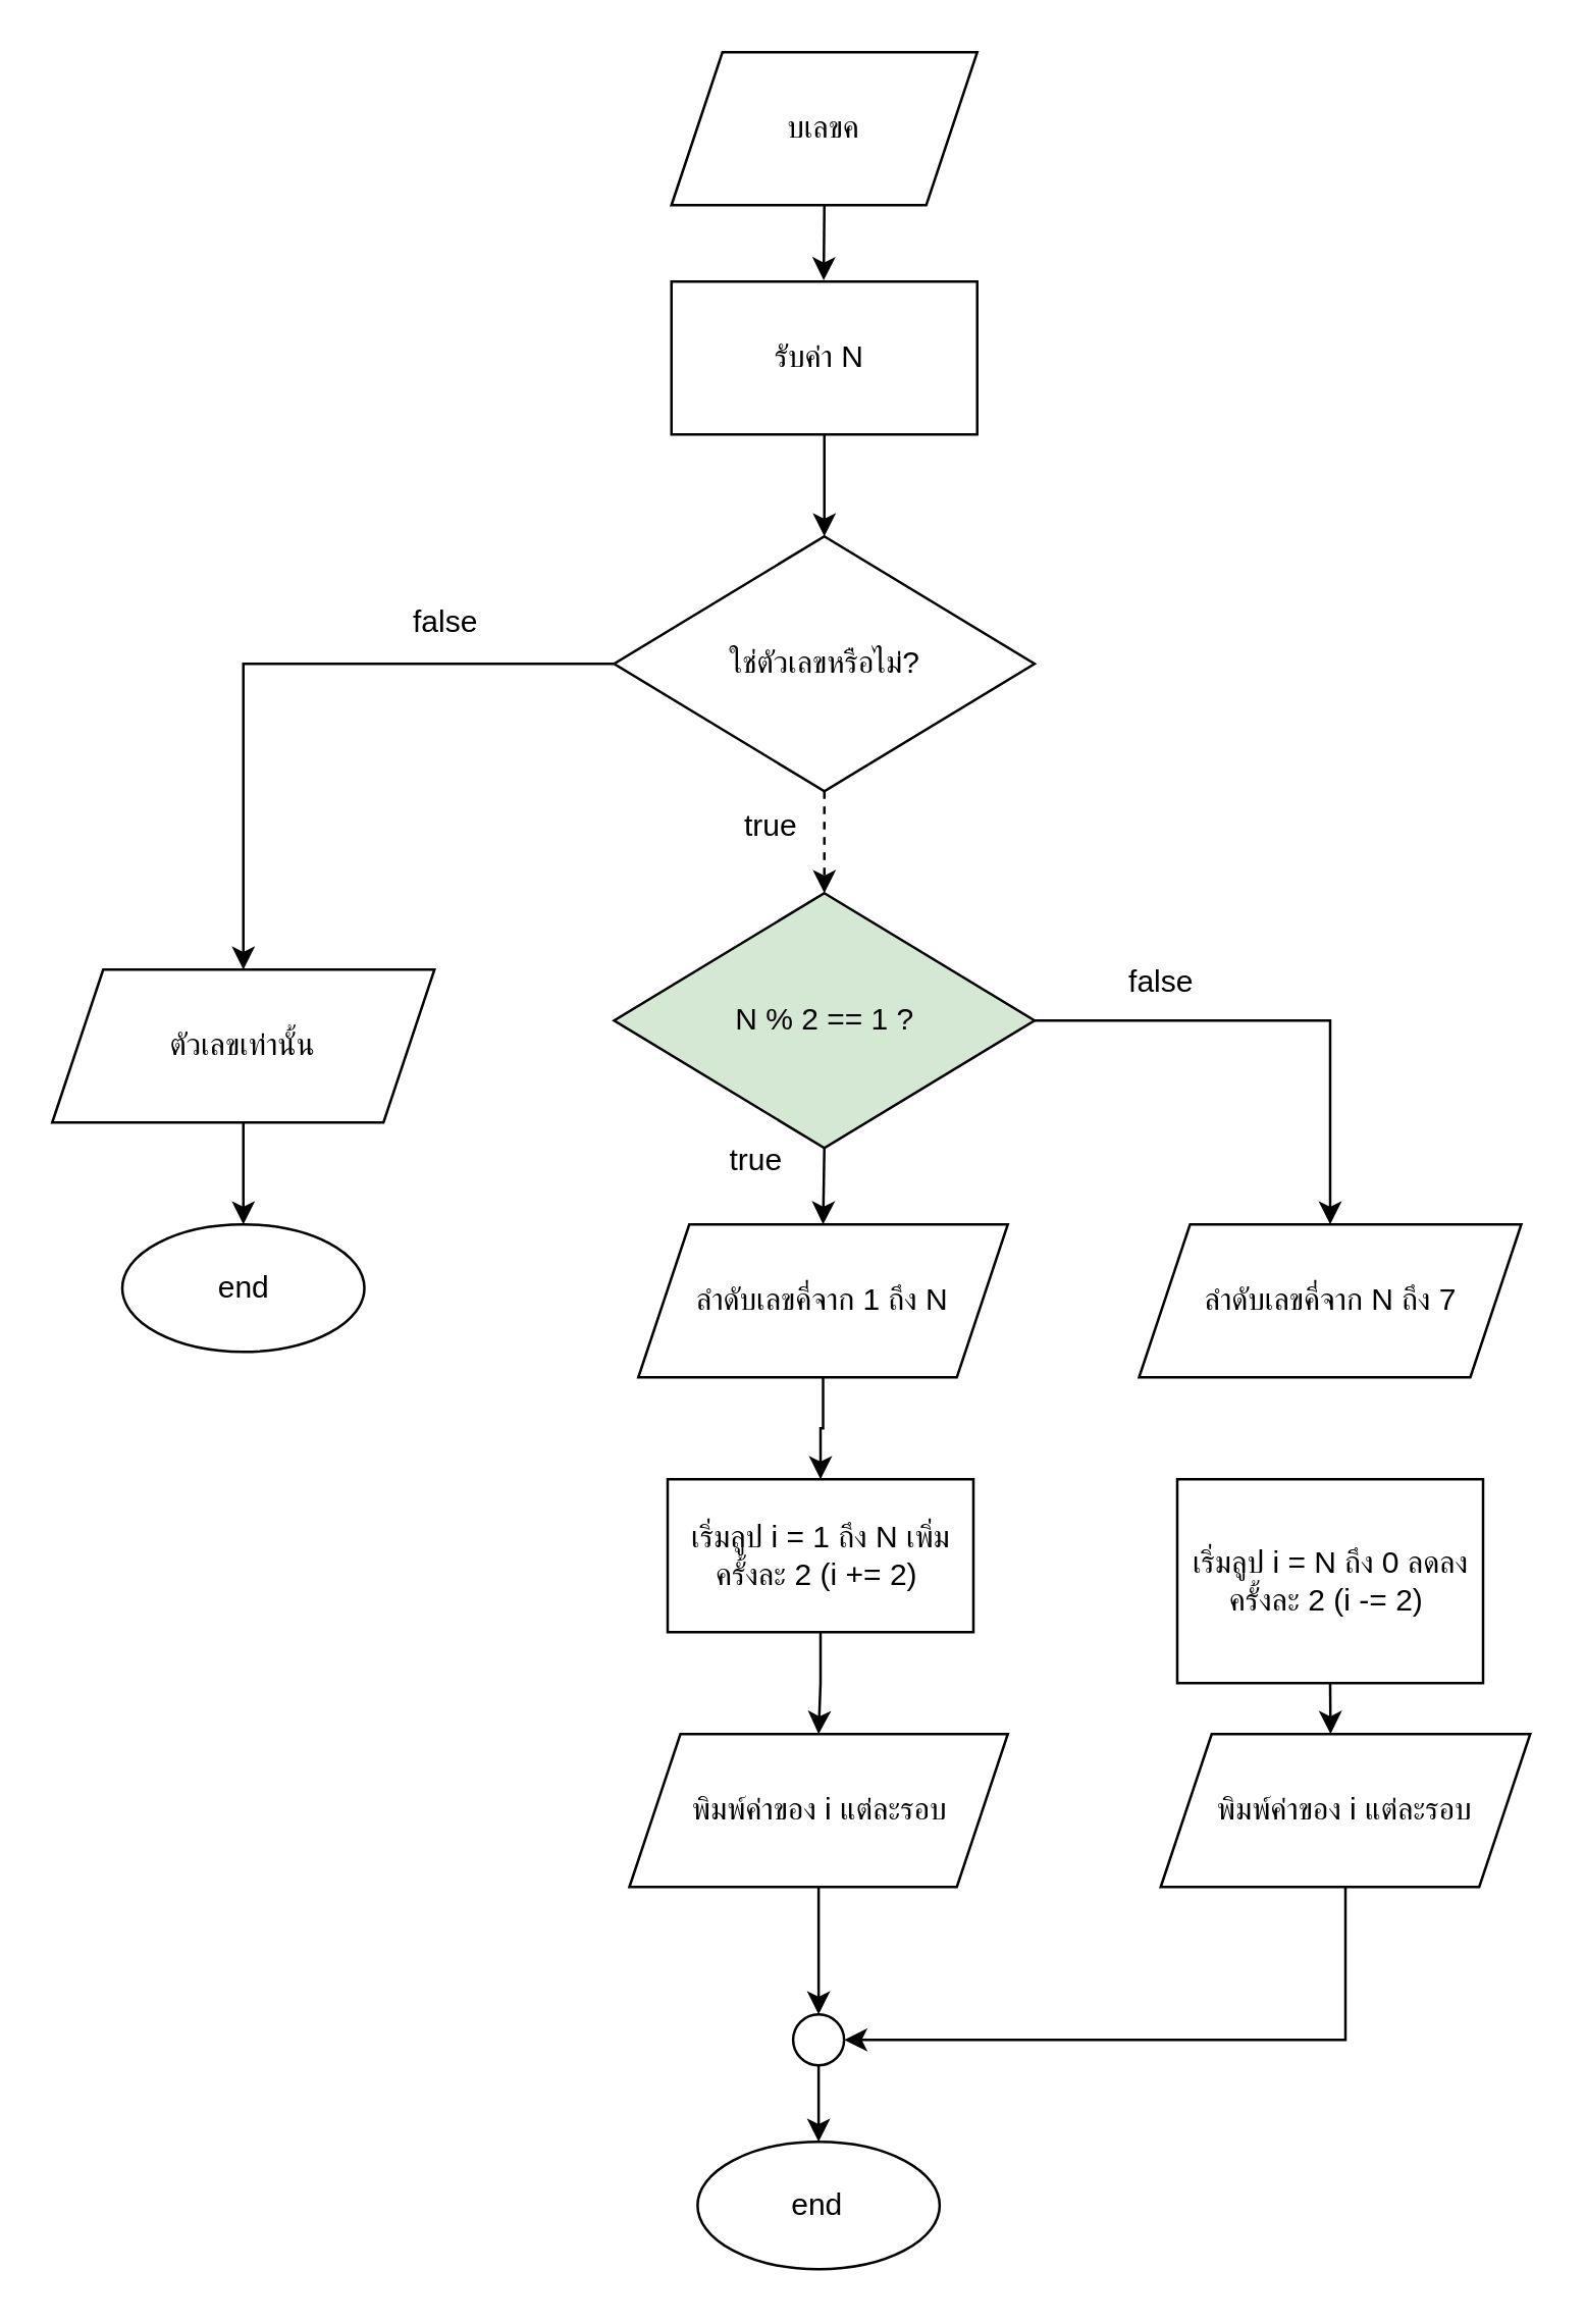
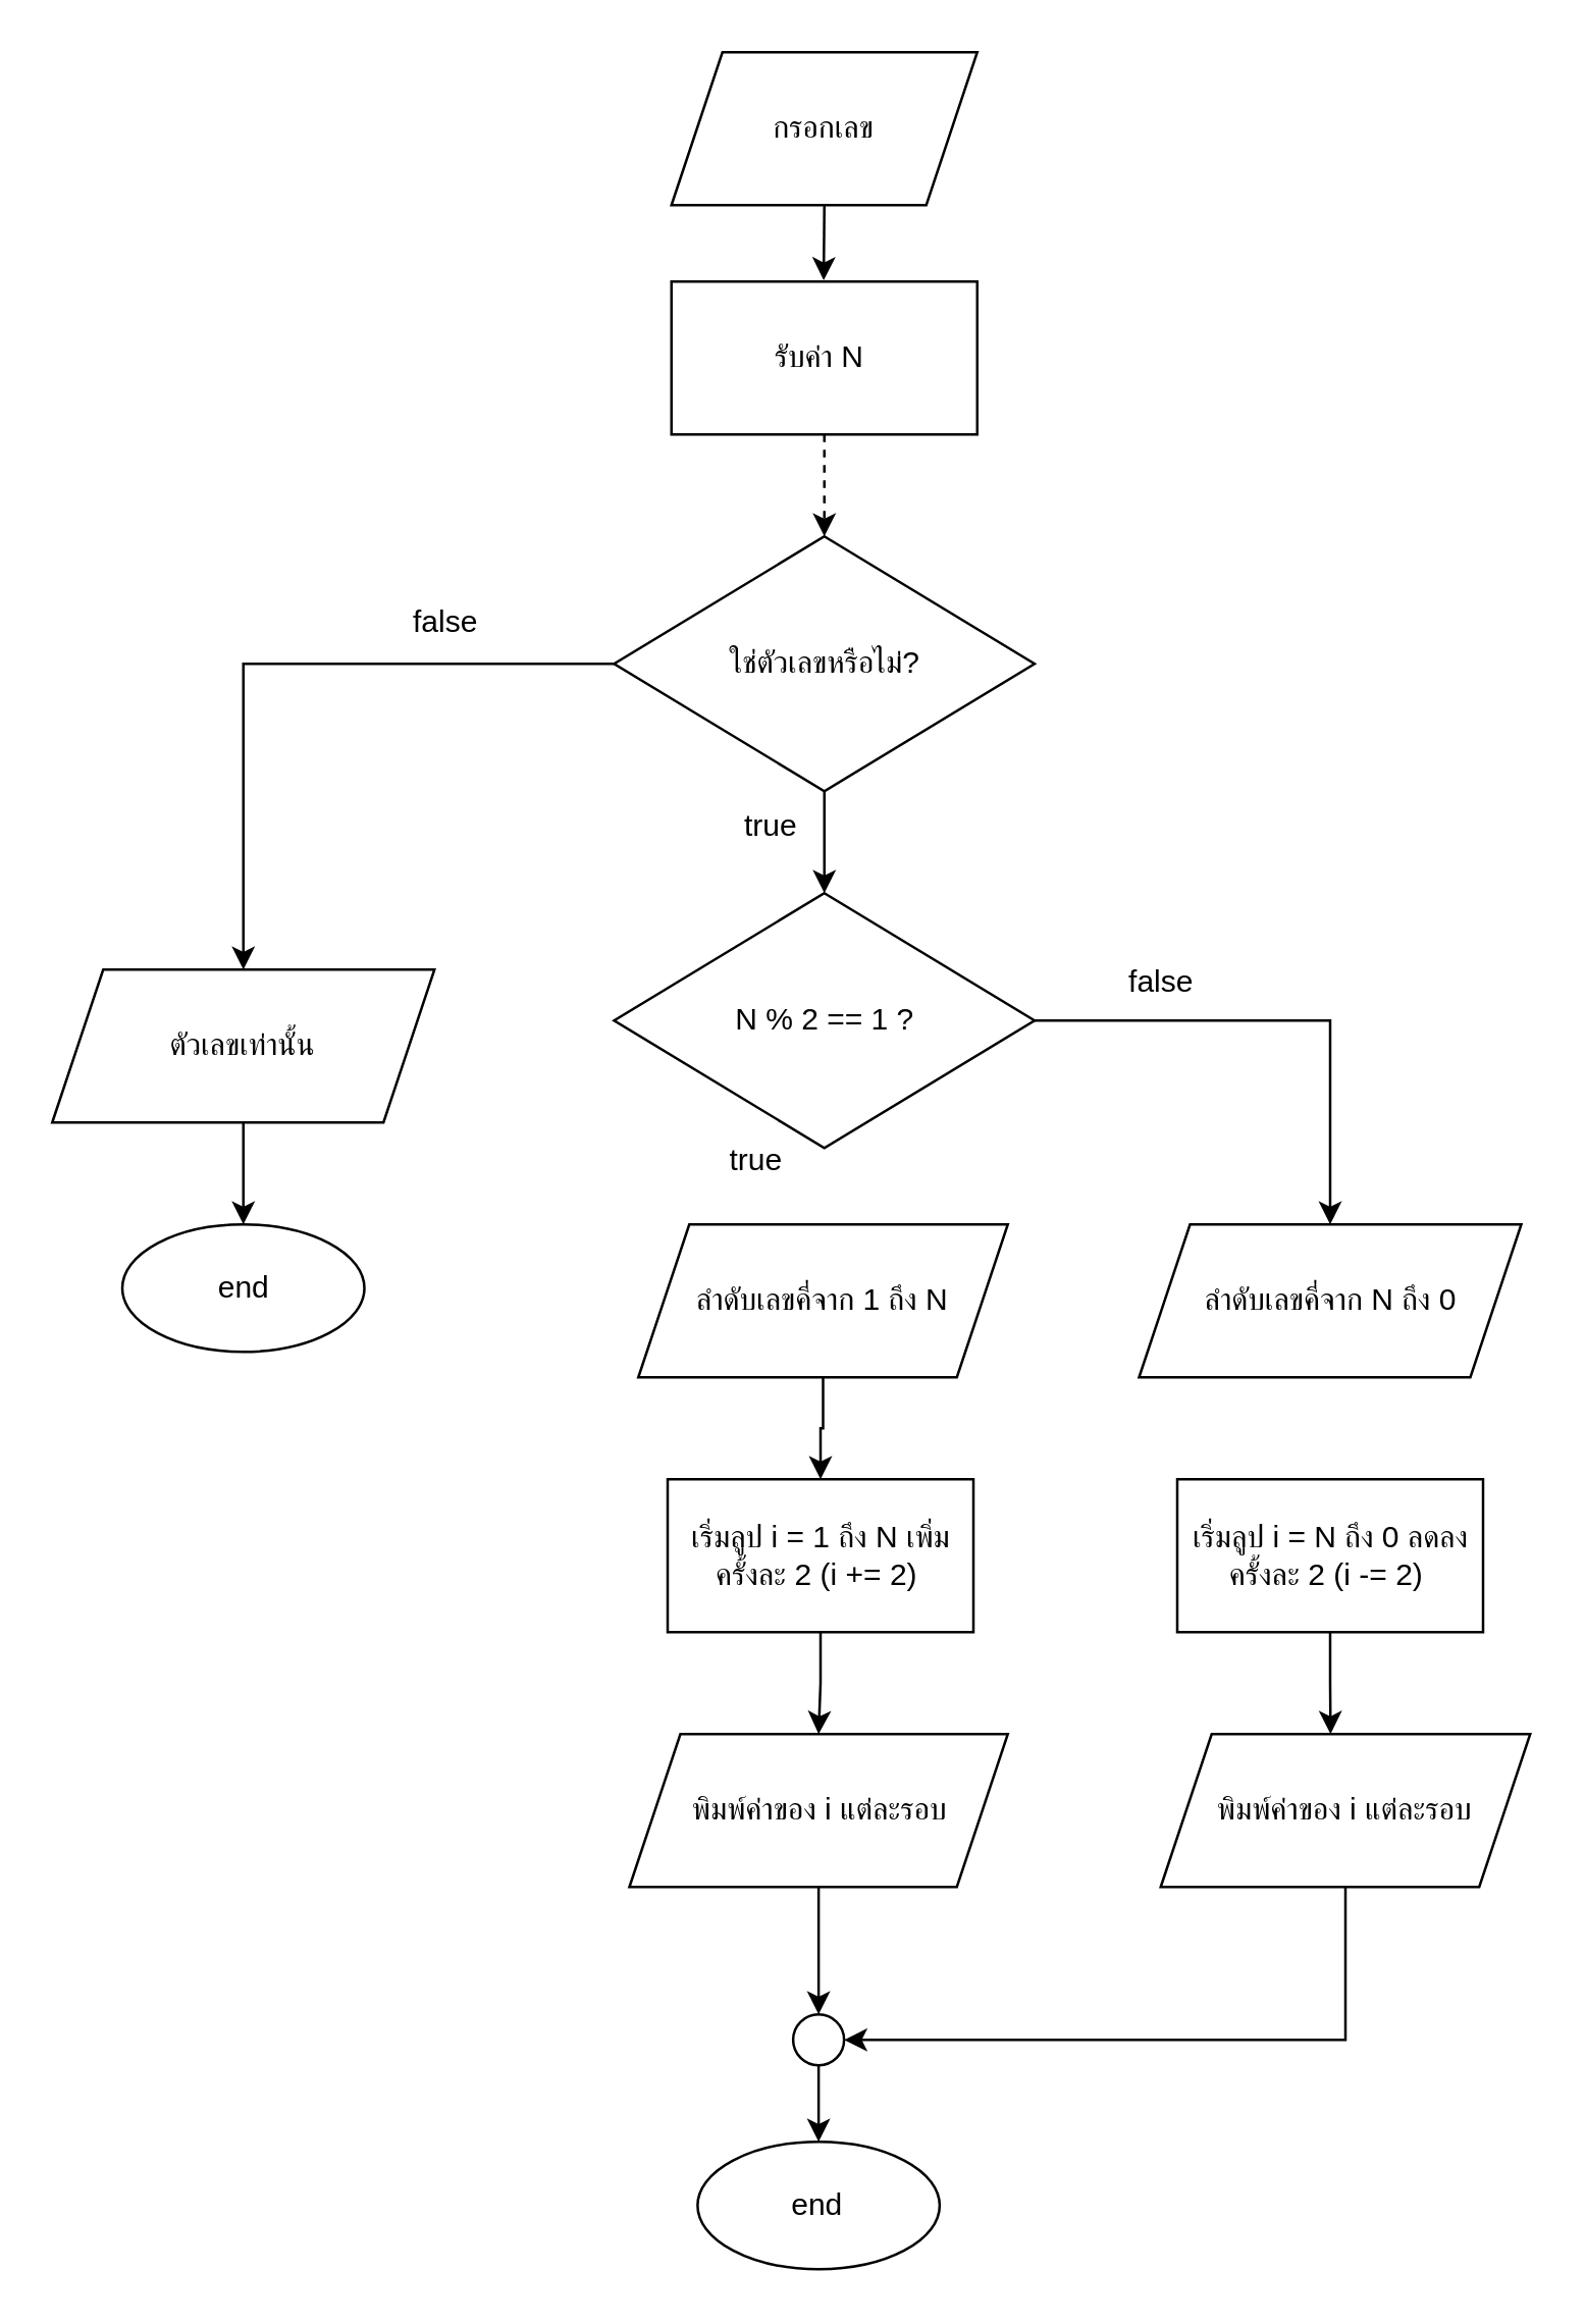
- <mxCell id="5" value="บเลขค" style="shape=parallelogram;perimeter=parallelogramPerimeter;whiteSpace=wrap;html=1;fixedSize=1;" parent="1" vertex="1"><mxGeometry x="263" y="20" width="120" height="60" as="geometry" /></mxCell>
+ <mxCell id="5" value="กรอกเลข" style="shape=parallelogram;perimeter=parallelogramPerimeter;whiteSpace=wrap;html=1;fixedSize=1;" parent="1" vertex="1"><mxGeometry x="263" y="20" width="120" height="60" as="geometry" /></mxCell>
- <mxCell id="23" style="edgeStyle=orthogonalEdgeStyle;rounded=0;orthogonalLoop=1;jettySize=auto;html=1;exitX=0.5;exitY=1;exitDx=0;exitDy=0;entryX=0.5;entryY=0;entryDx=0;entryDy=0;" edge="1" parent="1" source="24" target="27"><mxGeometry relative="1" as="geometry" /></mxCell>
+ <mxCell id="23" style="edgeStyle=orthogonalEdgeStyle;rounded=0;orthogonalLoop=1;jettySize=auto;html=1;exitX=0.5;exitY=1;exitDx=0;exitDy=0;entryX=0.5;entryY=0;entryDx=0;entryDy=0;dashed=1;" edge="1" parent="1" source="24" target="27"><mxGeometry relative="1" as="geometry" /></mxCell>
- <mxCell id="25" style="edgeStyle=orthogonalEdgeStyle;rounded=0;orthogonalLoop=1;jettySize=auto;html=1;exitX=0.5;exitY=1;exitDx=0;exitDy=0;entryX=0.5;entryY=0;entryDx=0;entryDy=0;dashed=1;" edge="1" parent="1" source="27" target="4"><mxGeometry relative="1" as="geometry" /></mxCell>
+ <mxCell id="25" style="edgeStyle=orthogonalEdgeStyle;rounded=0;orthogonalLoop=1;jettySize=auto;html=1;exitX=0.5;exitY=1;exitDx=0;exitDy=0;entryX=0.5;entryY=0;entryDx=0;entryDy=0;" edge="1" parent="1" source="27" target="4"><mxGeometry relative="1" as="geometry" /></mxCell>
- <mxCell id="4" value="N % 2 == 1 ?" style="rhombus;whiteSpace=wrap;html=1;fillColor=#d5e8d4;" parent="1" vertex="1"><mxGeometry x="240.5" y="350" width="165" height="100" as="geometry" /></mxCell>
+ <mxCell id="4" value="N % 2 == 1 ?" style="rhombus;whiteSpace=wrap;html=1;" parent="1" vertex="1"><mxGeometry x="240.5" y="350" width="165" height="100" as="geometry" /></mxCell>
- <mxCell id="2" style="edgeStyle=orthogonalEdgeStyle;rounded=0;orthogonalLoop=1;jettySize=auto;html=1;exitX=0.5;exitY=1;exitDx=0;exitDy=0;entryX=0.5;entryY=0;entryDx=0;entryDy=0;" parent="1" source="4" target="20" edge="1"><mxGeometry relative="1" as="geometry" /></mxCell>
- <mxCell id="21" value="ลำดับเลขคี่จาก N ถึง 7" style="shape=parallelogram;perimeter=parallelogramPerimeter;whiteSpace=wrap;html=1;fixedSize=1;" parent="1" vertex="1"><mxGeometry x="446.5" y="480" width="150" height="60" as="geometry" /></mxCell>
+ <mxCell id="21" value="ลำดับเลขคี่จาก N ถึง 0" style="shape=parallelogram;perimeter=parallelogramPerimeter;whiteSpace=wrap;html=1;fixedSize=1;" parent="1" vertex="1"><mxGeometry x="446.5" y="480" width="150" height="60" as="geometry" /></mxCell>
- <mxCell id="10" value="เริ่มลูป i = N ถึง 0 ลดลงครั้งละ 2 (i -= 2)&amp;nbsp;" style="rounded=0;whiteSpace=wrap;html=1;" parent="1" vertex="1"><mxGeometry x="461.5" y="580" width="120" height="80" as="geometry" /></mxCell>
+ <mxCell id="10" value="เริ่มลูป i = N ถึง 0 ลดลงครั้งละ 2 (i -= 2)&amp;nbsp;" style="rounded=0;whiteSpace=wrap;html=1;" parent="1" vertex="1"><mxGeometry x="461.5" y="580" width="120" height="60" as="geometry" /></mxCell>
